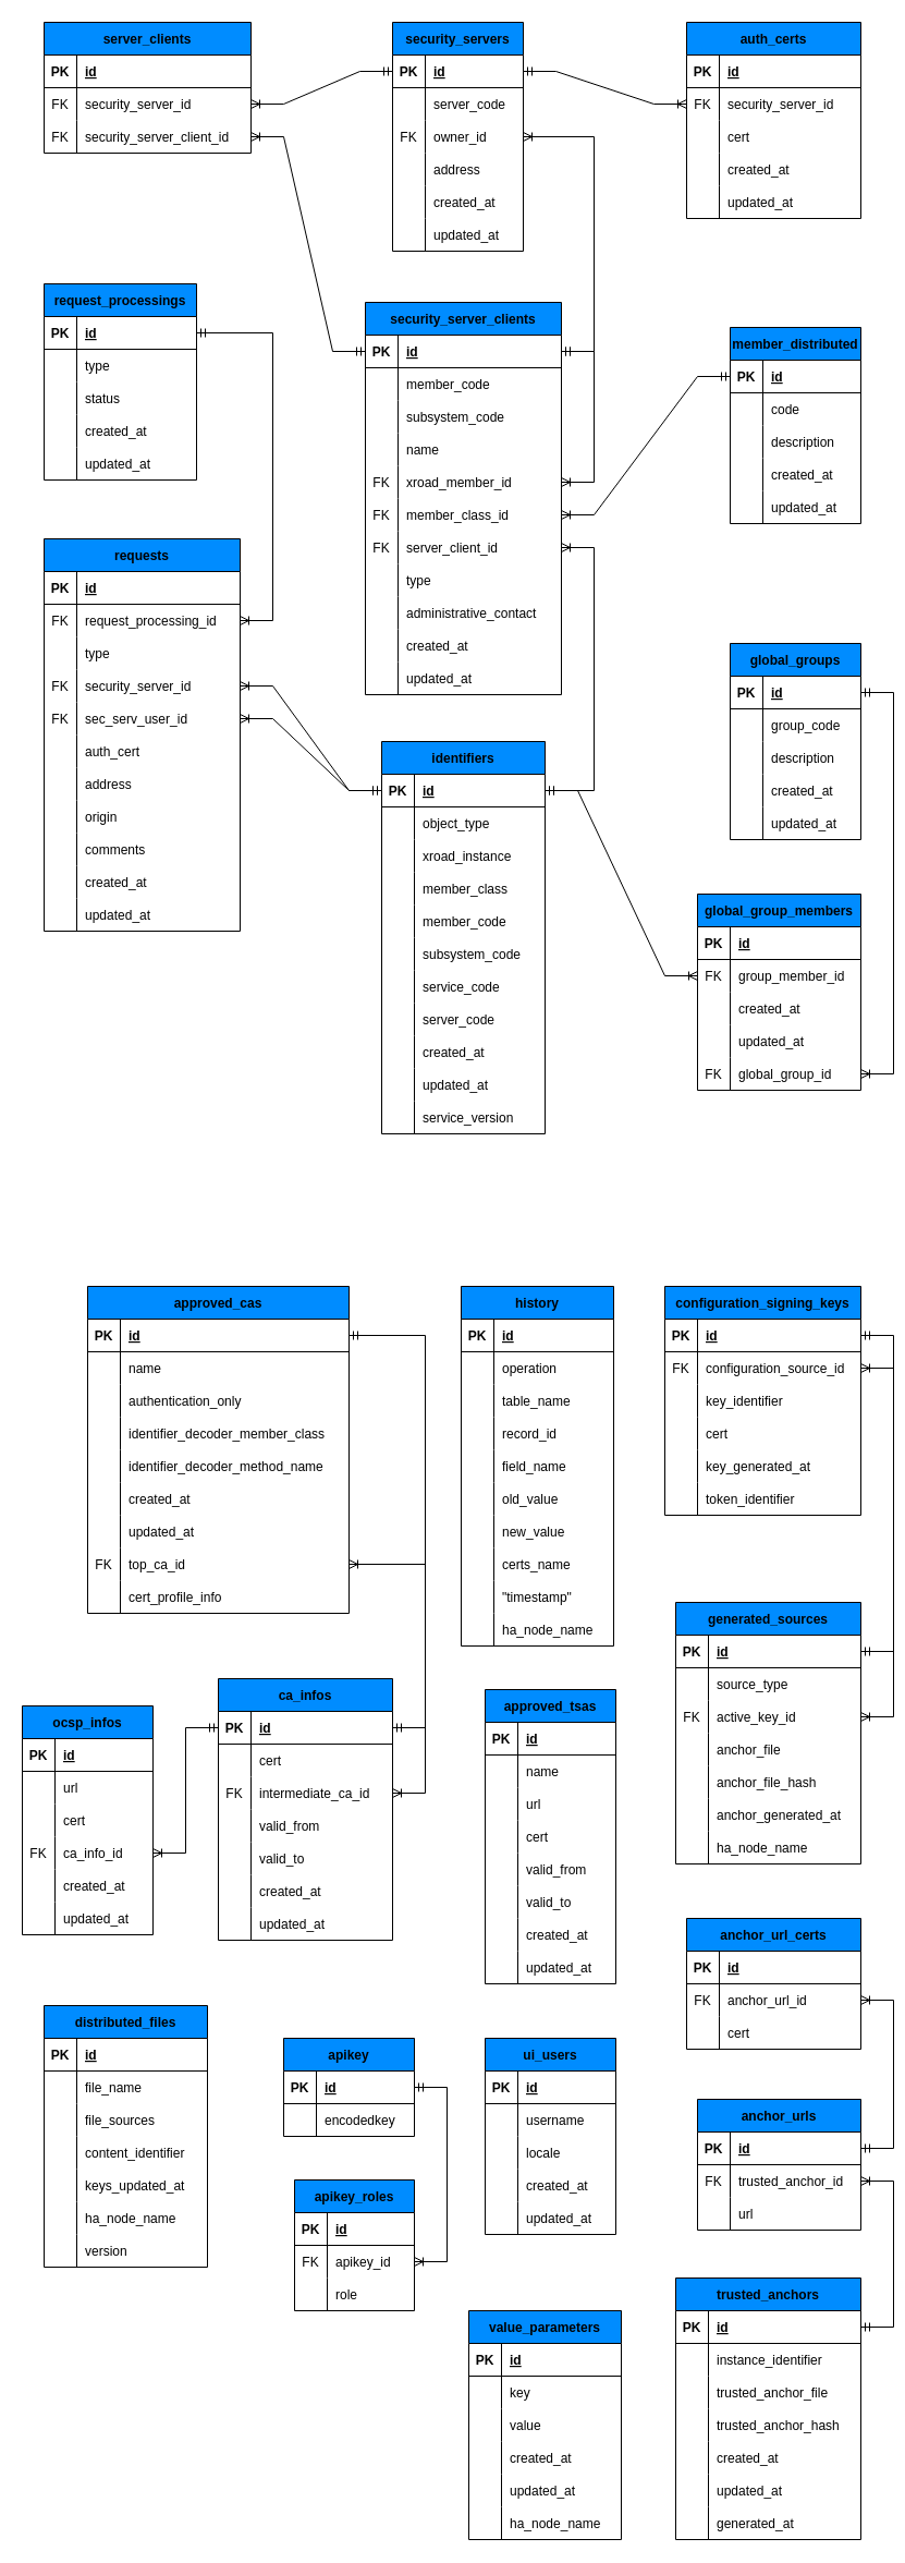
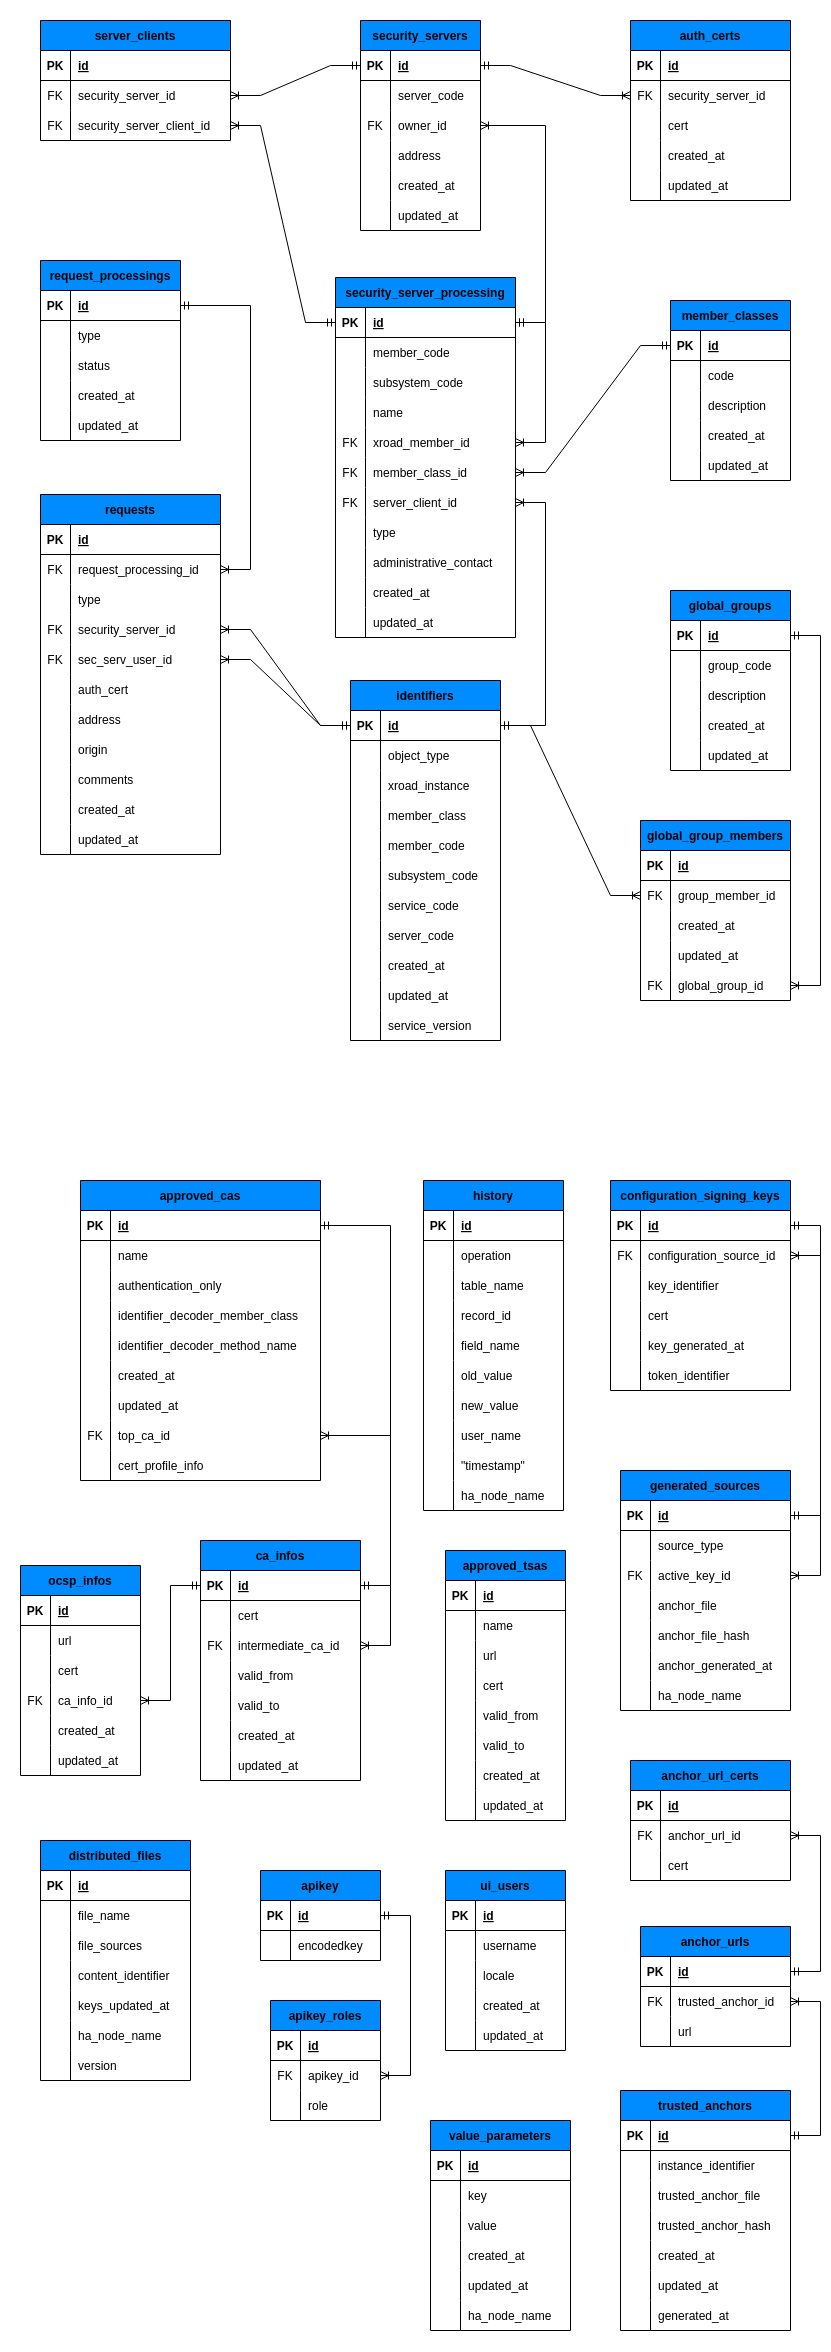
- <mxCell id="52" value="security_server_clients" style="shape=table;startSize=30;container=1;collapsible=1;childLayout=tableLayout;fixedRows=1;rowLines=0;fontStyle=1;align=center;resizeLast=1;fillColor=#008CFF;" parent="1" vertex="1"><mxGeometry x="335" y="277" width="180" height="360" as="geometry" /></mxCell>
+ <mxCell id="52" value="security_server_processing" style="shape=table;startSize=30;container=1;collapsible=1;childLayout=tableLayout;fixedRows=1;rowLines=0;fontStyle=1;align=center;resizeLast=1;fillColor=#008CFF;" parent="1" vertex="1"><mxGeometry x="335" y="277" width="180" height="360" as="geometry" /></mxCell>
- <mxCell id="87" value="member_distributed" style="shape=table;startSize=30;container=1;collapsible=1;childLayout=tableLayout;fixedRows=1;rowLines=0;fontStyle=1;align=center;resizeLast=1;fillColor=#008CFF;" parent="1" vertex="1"><mxGeometry x="670" y="300" width="120" height="180" as="geometry" /></mxCell>
+ <mxCell id="87" value="member_classes" style="shape=table;startSize=30;container=1;collapsible=1;childLayout=tableLayout;fixedRows=1;rowLines=0;fontStyle=1;align=center;resizeLast=1;fillColor=#008CFF;" parent="1" vertex="1"><mxGeometry x="670" y="300" width="120" height="180" as="geometry" /></mxCell>
- <mxCell id="443" value="certs_name  " style="shape=partialRectangle;overflow=hidden;connectable=0;fillColor=none;align=left;strokeColor=inherit;top=0;left=0;bottom=0;right=0;spacingLeft=6;" parent="441" vertex="1"><mxGeometry x="30" width="110" height="30" as="geometry"><mxRectangle width="110" height="30" as="alternateBounds" /></mxGeometry></mxCell>
+ <mxCell id="443" value="user_name  " style="shape=partialRectangle;overflow=hidden;connectable=0;fillColor=none;align=left;strokeColor=inherit;top=0;left=0;bottom=0;right=0;spacingLeft=6;" parent="441" vertex="1"><mxGeometry x="30" width="110" height="30" as="geometry"><mxRectangle width="110" height="30" as="alternateBounds" /></mxGeometry></mxCell>
